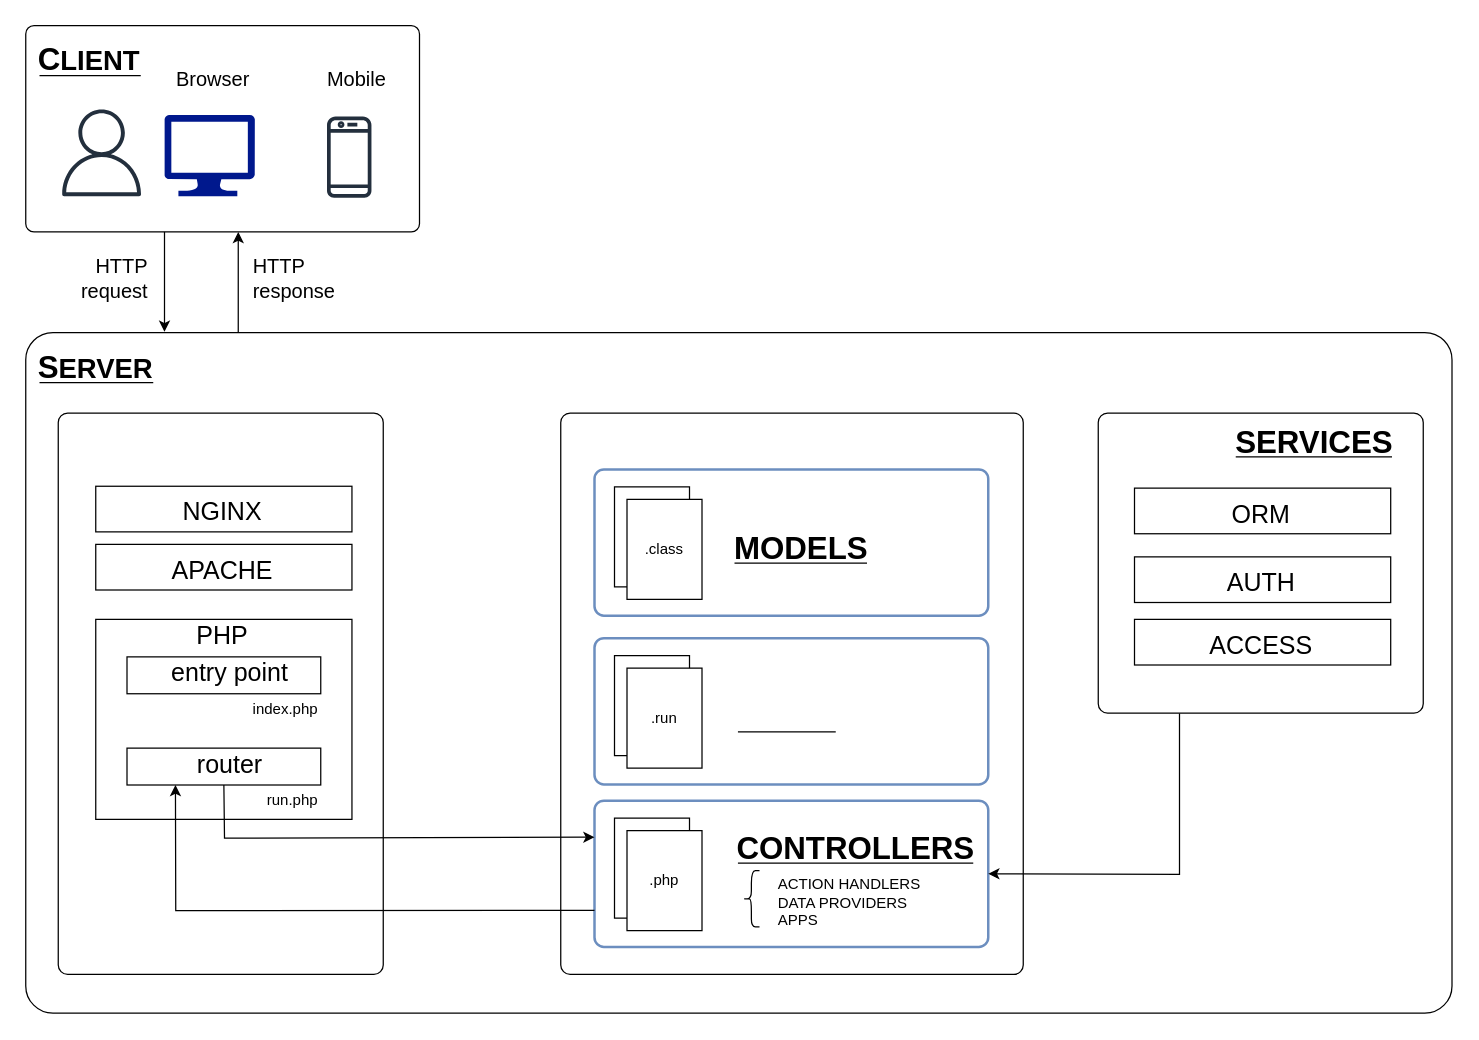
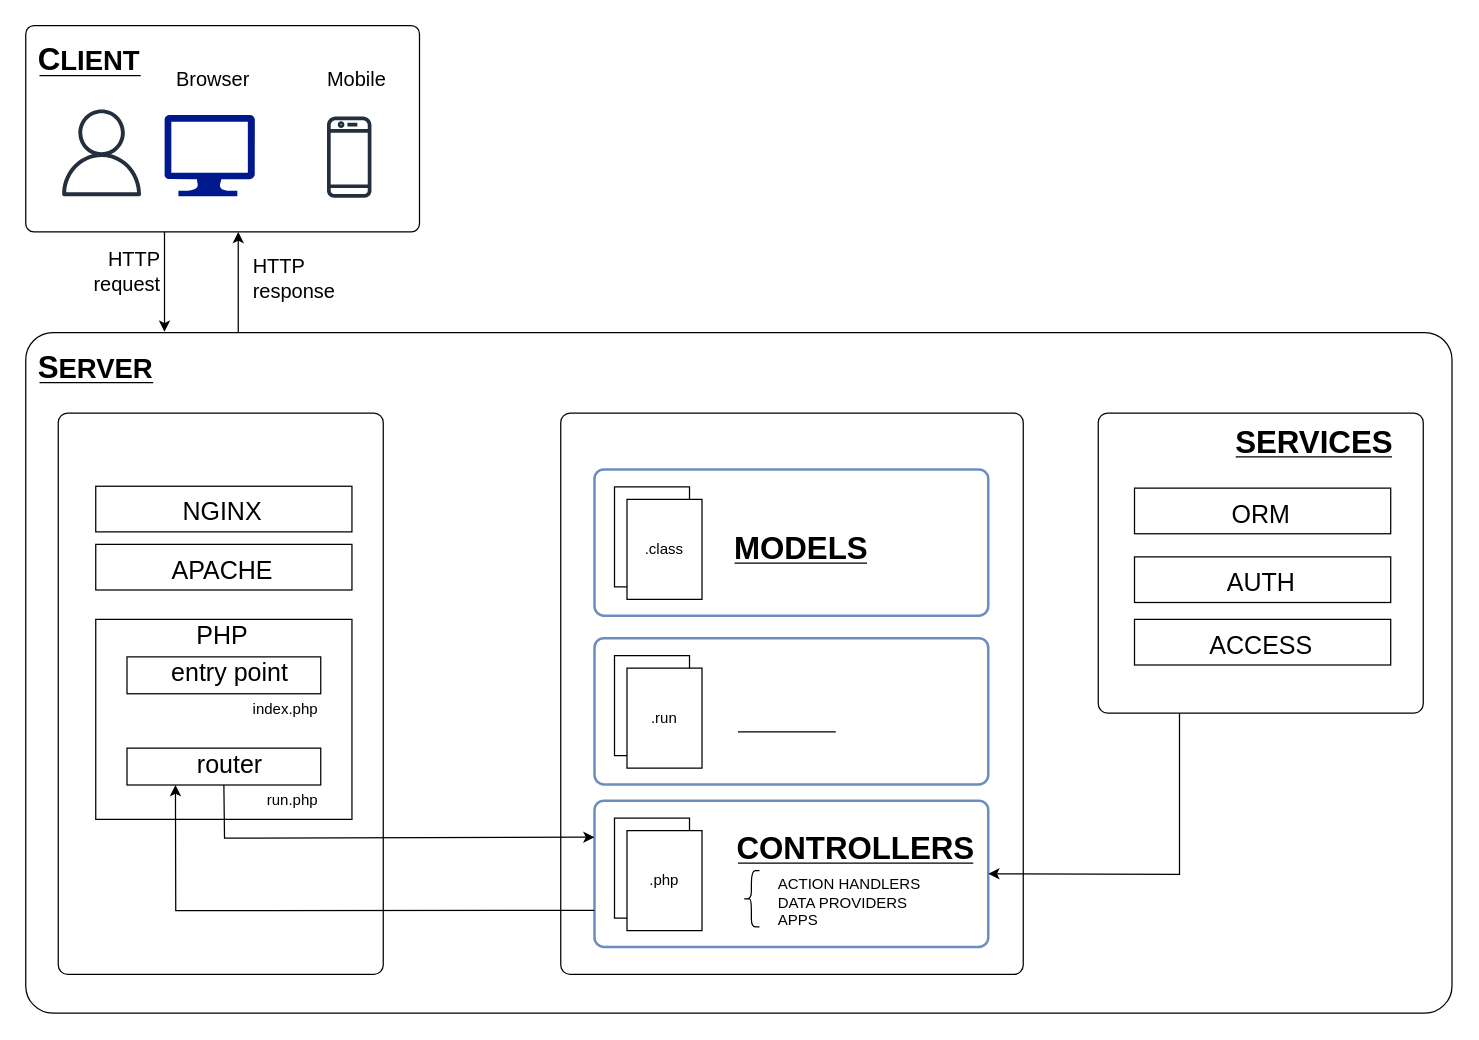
- <mxCell id="2" value="&lt;font style=&quot;font-size: 16px;&quot;&gt;&lt;font style=&quot;font-size: 16px;&quot;&gt;HTTP request&lt;/font&gt;&lt;br style=&quot;font-size: 16px;&quot;&gt;&lt;/font&gt;" style="rounded=0;whiteSpace=wrap;html=1;align=right;spacingTop=4;fillColor=none;strokeColor=none;fontSize=16;" parent="1" vertex="1"><mxGeometry x="20" y="205" width="100" height="30" as="geometry" /></mxCell>
+ <mxCell id="2" value="&lt;font style=&quot;font-size: 16px;&quot;&gt;&lt;font style=&quot;font-size: 16px;&quot;&gt;HTTP request&lt;/font&gt;&lt;br style=&quot;font-size: 16px;&quot;&gt;&lt;/font&gt;" style="rounded=0;whiteSpace=wrap;html=1;align=right;spacingTop=4;fillColor=none;strokeColor=none;fontSize=16;" parent="1" vertex="1"><mxGeometry x="30" y="200" width="100" height="30" as="geometry" /></mxCell>
